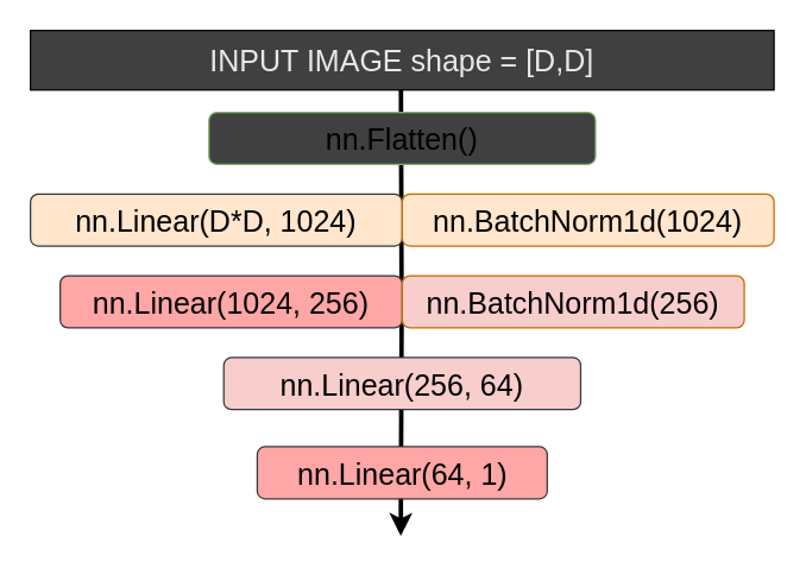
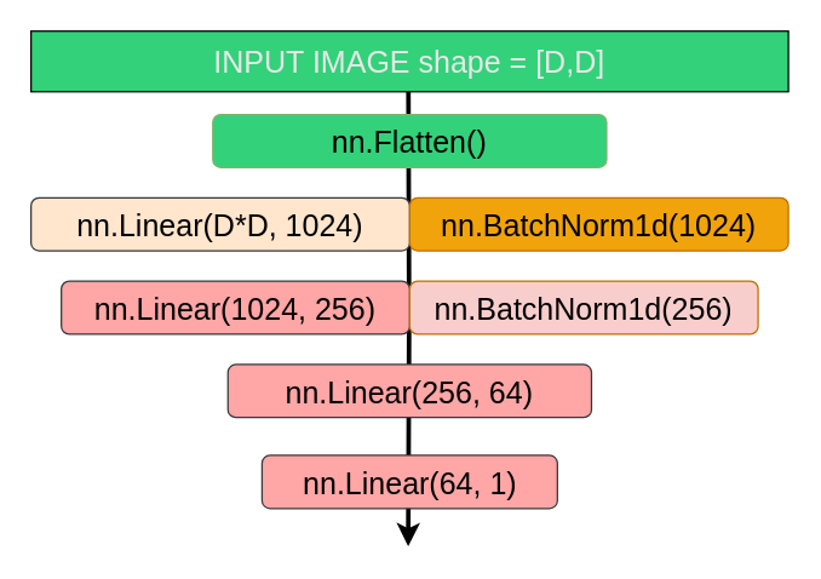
- <mxCell id="10" value="&lt;font style=&quot;font-size: 20px;&quot;&gt;INPUT &lt;/font&gt;&lt;font style=&quot;font-size: 20px;&quot;&gt;IMAGE shape = [D,D]&lt;/font&gt;" style="rounded=0;whiteSpace=wrap;html=1;fillColor=#404040;fontColor=#E8E8E8;fontSize=20;" vertex="1" parent="1"><mxGeometry x="20" y="20" width="500" height="40" as="geometry" /></mxCell>
+ <mxCell id="10" value="&lt;font style=&quot;font-size: 20px;&quot;&gt;INPUT &lt;/font&gt;&lt;font style=&quot;font-size: 20px;&quot;&gt;IMAGE shape = [D,D]&lt;/font&gt;" style="rounded=0;whiteSpace=wrap;html=1;fillColor=#33d17a;fontColor=#E8E8E8;fontSize=20;" vertex="1" parent="1"><mxGeometry x="20" y="20" width="500" height="40" as="geometry" /></mxCell>
- <mxCell id="6" value="&lt;span class=&quot;sig-prename descclassname&quot; style=&quot;font-size: 20px;&quot;&gt;&lt;span class=&quot;pre&quot; style=&quot;font-size: 20px;&quot;&gt;nn.&lt;/span&gt;&lt;/span&gt;&lt;span class=&quot;sig-name descname&quot; style=&quot;font-size: 20px;&quot;&gt;&lt;span class=&quot;pre&quot; style=&quot;font-size: 20px;&quot;&gt;Flatten&lt;/span&gt;&lt;/span&gt;&lt;span class=&quot;sig-paren&quot; style=&quot;font-size: 20px;&quot;&gt;()&lt;/span&gt;" style="rounded=1;whiteSpace=wrap;html=1;fontSize=20;fillColor=#404040;strokeColor=#82b366;rotation=0;direction=west;flipV=1;flipH=0;" vertex="1" parent="1"><mxGeometry x="140" y="75" width="260" height="35" as="geometry" /></mxCell>
+ <mxCell id="6" value="&lt;span class=&quot;sig-prename descclassname&quot; style=&quot;font-size: 20px;&quot;&gt;&lt;span class=&quot;pre&quot; style=&quot;font-size: 20px;&quot;&gt;nn.&lt;/span&gt;&lt;/span&gt;&lt;span class=&quot;sig-name descname&quot; style=&quot;font-size: 20px;&quot;&gt;&lt;span class=&quot;pre&quot; style=&quot;font-size: 20px;&quot;&gt;Flatten&lt;/span&gt;&lt;/span&gt;&lt;span class=&quot;sig-paren&quot; style=&quot;font-size: 20px;&quot;&gt;()&lt;/span&gt;" style="rounded=1;whiteSpace=wrap;html=1;fontSize=20;fillColor=#33d17a;strokeColor=#82b366;rotation=0;direction=west;flipV=1;flipH=0;" vertex="1" parent="1"><mxGeometry x="140" y="75" width="260" height="35" as="geometry" /></mxCell>
- <mxCell id="4" value="nn.BatchNorm1d(1024)" style="rounded=1;whiteSpace=wrap;html=1;fontSize=20;fillColor=#ffe6cc;strokeColor=#BD7000;fontColor=#000000;rotation=0;direction=west;flipV=1;flipH=0;" vertex="1" parent="1"><mxGeometry x="270" y="130" width="250" height="35" as="geometry" /></mxCell>
+ <mxCell id="4" value="nn.BatchNorm1d(1024)" style="rounded=1;whiteSpace=wrap;html=1;fontSize=20;fillColor=#f0a30a;strokeColor=#BD7000;fontColor=#000000;rotation=0;direction=west;flipV=1;flipH=0;" vertex="1" parent="1"><mxGeometry x="270" y="130" width="250" height="35" as="geometry" /></mxCell>
- <mxCell id="9" value="nn.Linear(256, 64)" style="rounded=1;whiteSpace=wrap;html=1;fontSize=20;fillColor=#f8cecc;strokeColor=#36393d;rotation=0;direction=west;flipV=1;flipH=0;" vertex="1" parent="1"><mxGeometry x="150" y="240" width="240" height="35" as="geometry" /></mxCell>
+ <mxCell id="9" value="nn.Linear(256, 64)" style="rounded=1;whiteSpace=wrap;html=1;fontSize=20;fillColor=#FFA6A6;strokeColor=#36393d;rotation=0;direction=west;flipV=1;flipH=0;" vertex="1" parent="1"><mxGeometry x="150" y="240" width="240" height="35" as="geometry" /></mxCell>
